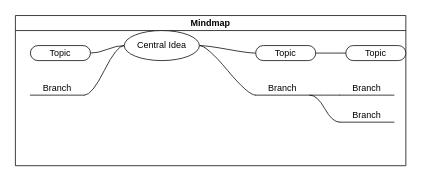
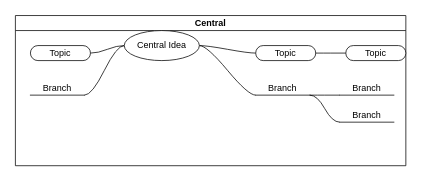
- <mxCell id="2" value="Mindmap" style="swimlane;startSize=20;horizontal=1;containerType=tree;" vertex="1" parent="1"><mxGeometry x="20" y="20" width="520" height="200" as="geometry" /></mxCell>
+ <mxCell id="2" value="Central" style="swimlane;startSize=20;horizontal=1;containerType=tree;" vertex="1" parent="1"><mxGeometry x="20" y="20" width="520" height="200" as="geometry" /></mxCell>
